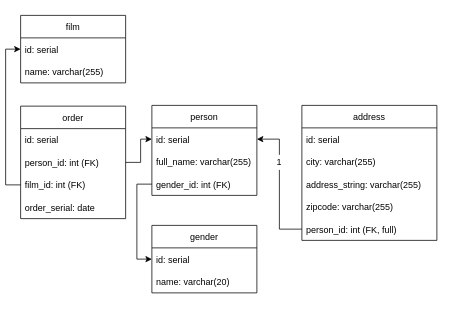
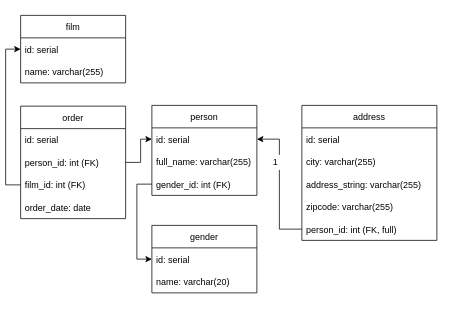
- <mxCell id="16" value="1" style="text;html=1;strokeColor=none;fillColor=default;align=center;verticalAlign=middle;whiteSpace=wrap;rounded=0;spacing=0;" vertex="1" parent="1"><mxGeometry x="350" y="206" width="30" height="20" as="geometry" /></mxCell>
+ <mxCell id="16" value="1" style="text;html=1;strokeColor=none;fillColor=default;align=center;verticalAlign=middle;whiteSpace=wrap;rounded=0;spacing=0;" vertex="1" parent="1"><mxGeometry x="350" y="206" width="20" height="20" as="geometry" /></mxCell>
- <mxCell id="24" value="order_serial: date" style="text;strokeColor=none;fillColor=none;align=left;verticalAlign=middle;spacingLeft=4;spacingRight=4;overflow=hidden;points=[[0,0.5],[1,0.5]];portConstraint=eastwest;rotatable=0;" vertex="1" parent="20"><mxGeometry y="120" width="140" height="30" as="geometry" /></mxCell>
+ <mxCell id="24" value="order_date: date" style="text;strokeColor=none;fillColor=none;align=left;verticalAlign=middle;spacingLeft=4;spacingRight=4;overflow=hidden;points=[[0,0.5],[1,0.5]];portConstraint=eastwest;rotatable=0;" vertex="1" parent="20"><mxGeometry y="120" width="140" height="30" as="geometry" /></mxCell>
